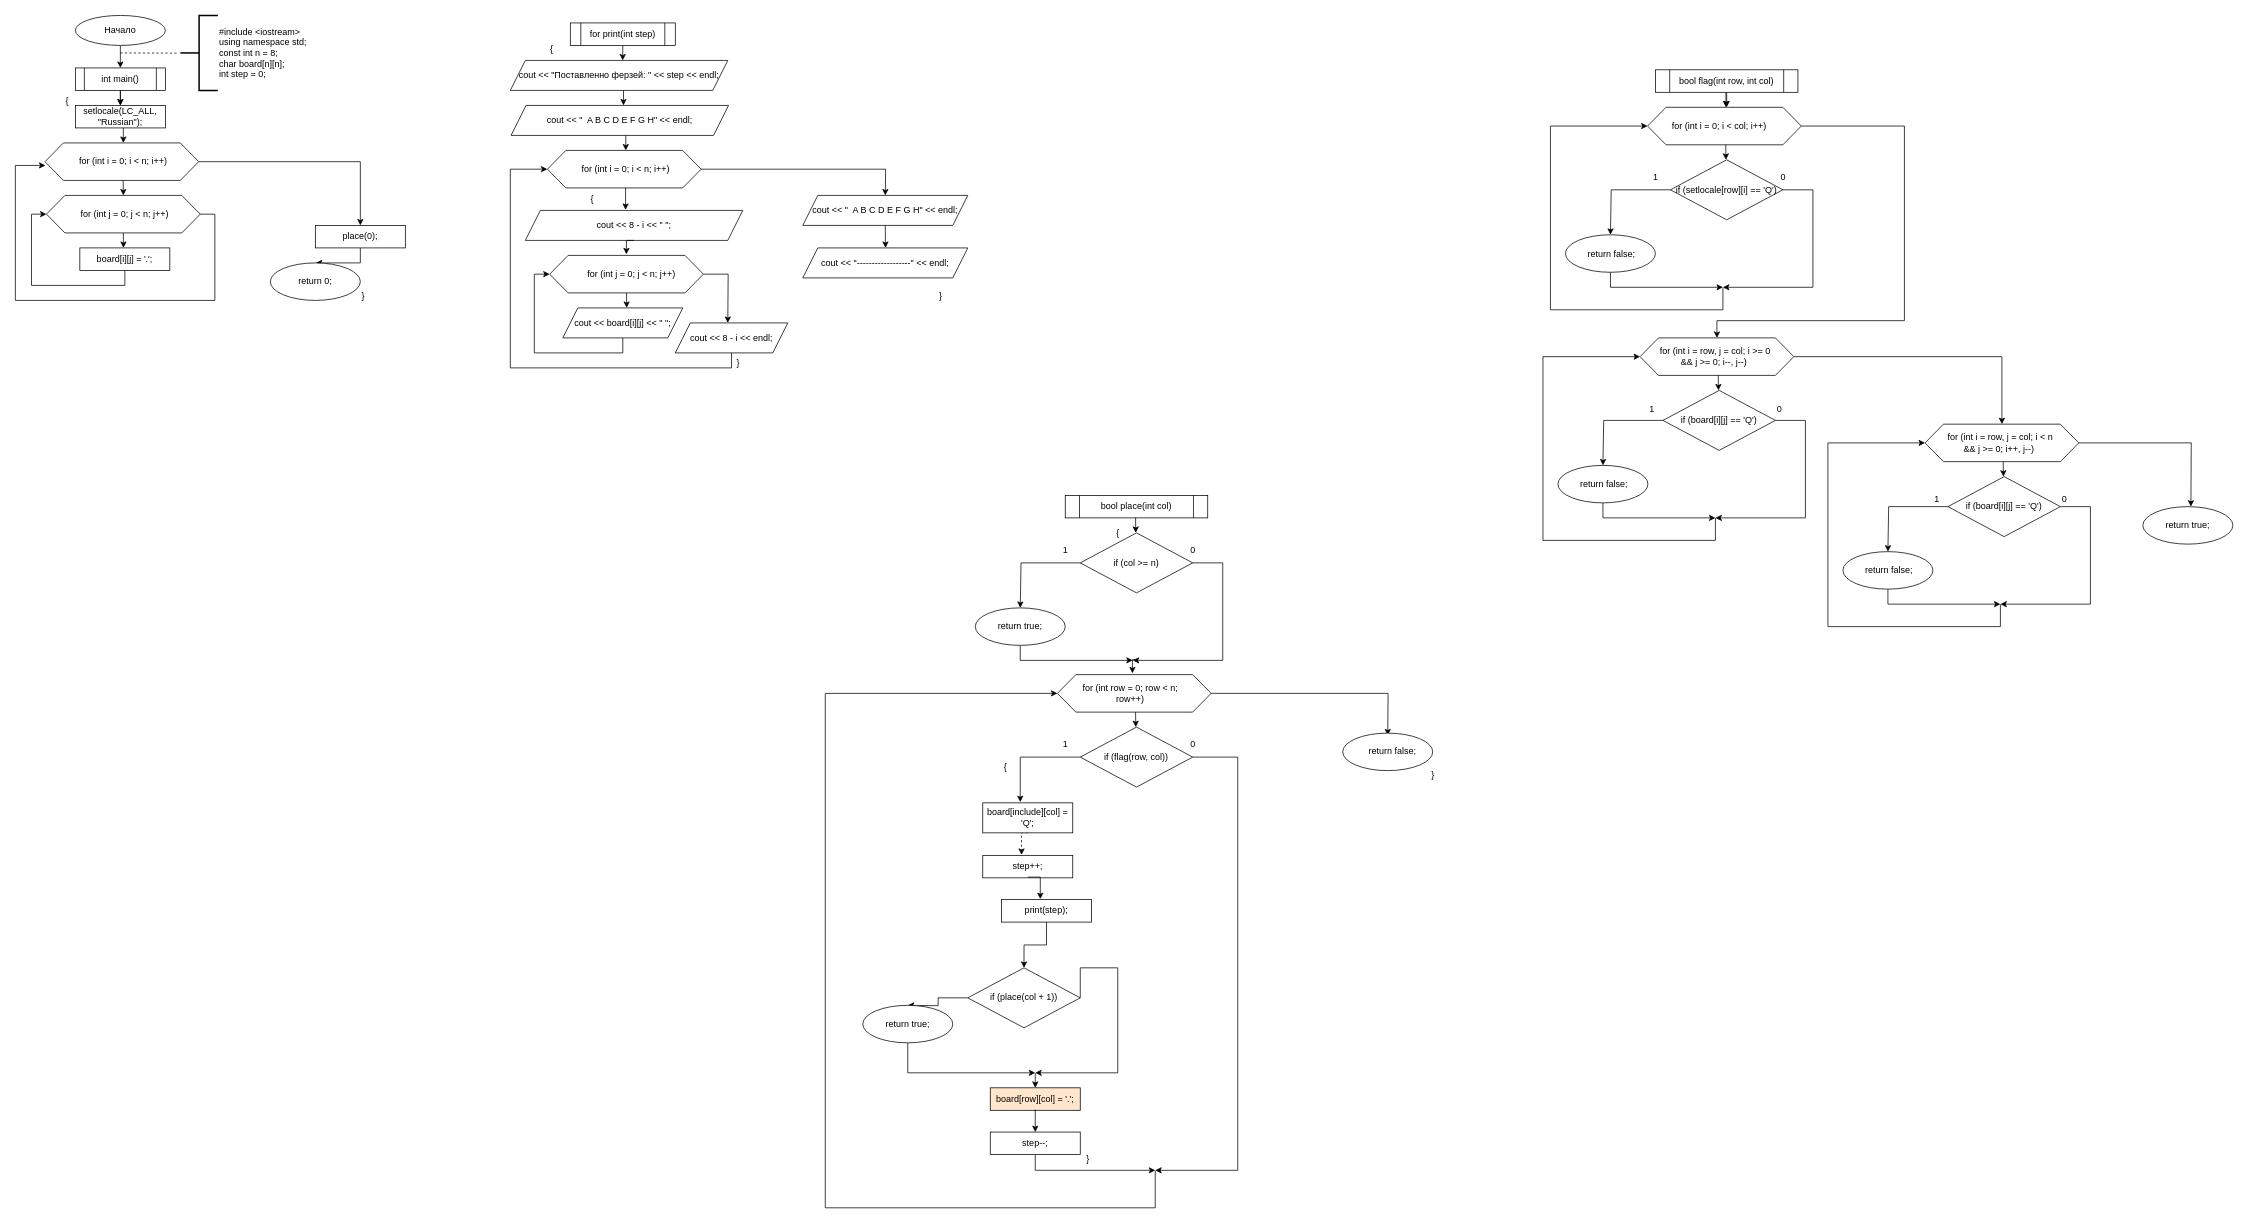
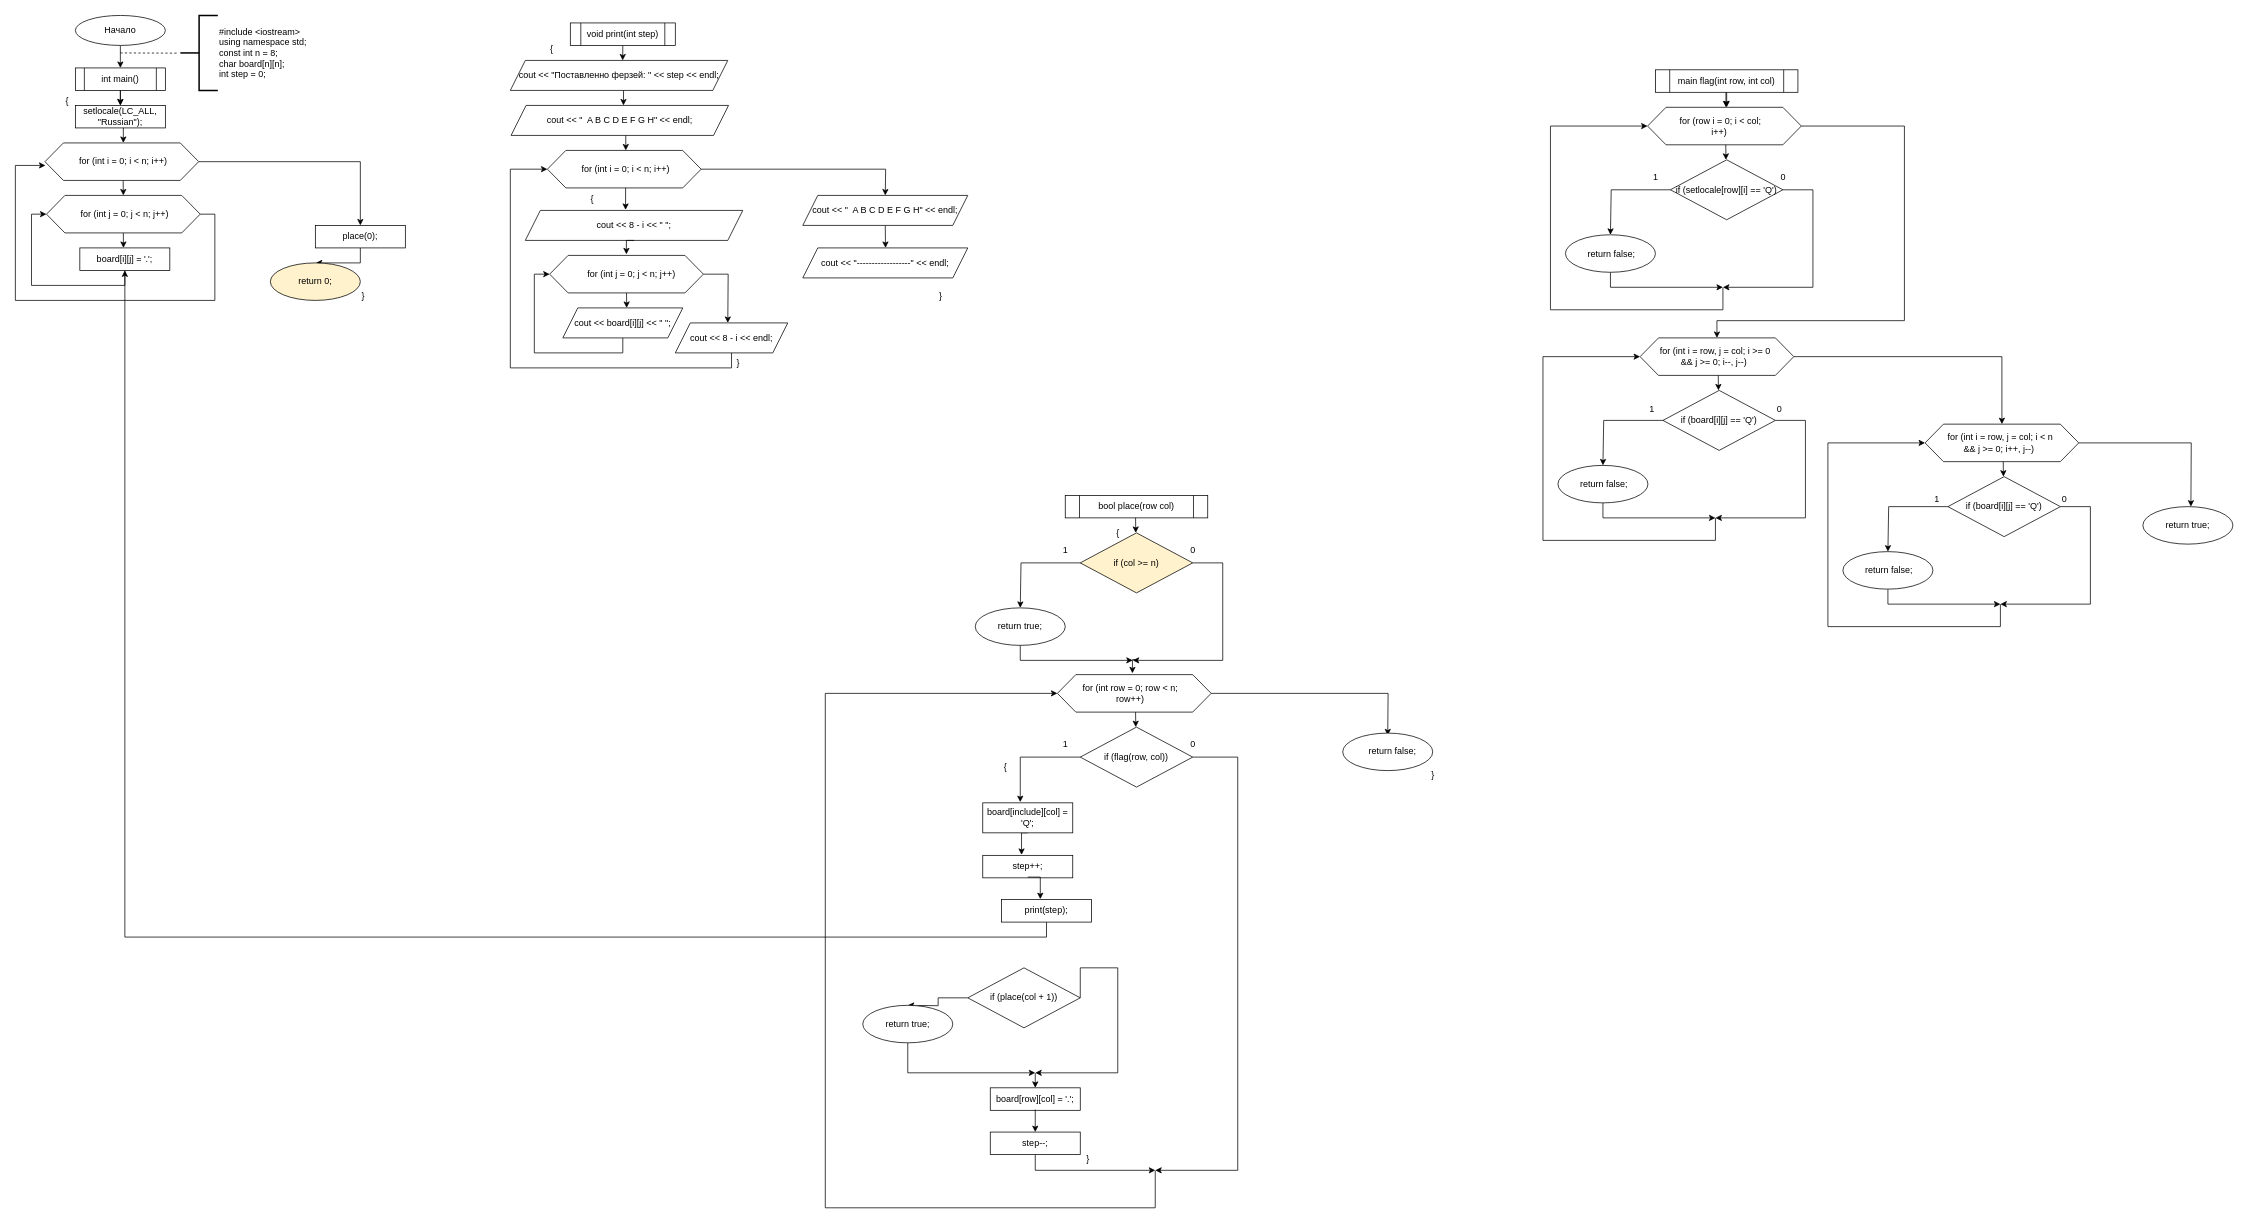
- <mxCell id="27" value="for print(int step)" style="shape=process;whiteSpace=wrap;html=1;backgroundOutline=1;" vertex="1" parent="1"><mxGeometry x="760" y="30" width="140" height="30" as="geometry" /></mxCell>
+ <mxCell id="27" value="void print(int step)" style="shape=process;whiteSpace=wrap;html=1;backgroundOutline=1;" vertex="1" parent="1"><mxGeometry x="760" y="30" width="140" height="30" as="geometry" /></mxCell>
- <mxCell id="54" value="bool flag(int row, int col)" style="shape=process;whiteSpace=wrap;html=1;backgroundOutline=1;" vertex="1" parent="1"><mxGeometry x="2207" y="92.5" width="190" height="30" as="geometry" /></mxCell>
+ <mxCell id="54" value="main flag(int row, int col)" style="shape=process;whiteSpace=wrap;html=1;backgroundOutline=1;" vertex="1" parent="1"><mxGeometry x="2207" y="92.5" width="190" height="30" as="geometry" /></mxCell>
- <mxCell id="59" value="for (int i = 0; i &amp;lt; col; i++)&amp;nbsp;" style="text;html=1;align=center;verticalAlign=middle;whiteSpace=wrap;rounded=0;" vertex="1" parent="1"><mxGeometry x="2227" y="152.5" width="134.02" height="30" as="geometry" /></mxCell>
+ <mxCell id="59" value="for (row i = 0; i &amp;lt; col; i++)&amp;nbsp;" style="text;html=1;align=center;verticalAlign=middle;whiteSpace=wrap;rounded=0;" vertex="1" parent="1"><mxGeometry x="2227" y="152.5" width="134.02" height="30" as="geometry" /></mxCell>
- <mxCell id="23" value="return 0;" style="ellipse;whiteSpace=wrap;html=1;" vertex="1" parent="1"><mxGeometry x="360" y="350" width="120" height="50" as="geometry" /></mxCell>
+ <mxCell id="23" value="return 0;" style="ellipse;whiteSpace=wrap;html=1;fillColor=#fff2cc;" vertex="1" parent="1"><mxGeometry x="360" y="350" width="120" height="50" as="geometry" /></mxCell>
- <mxCell id="93" value="bool place(int col)" style="shape=process;whiteSpace=wrap;html=1;backgroundOutline=1;" vertex="1" parent="1"><mxGeometry x="1420" y="660" width="190" height="30" as="geometry" /></mxCell>
+ <mxCell id="93" value="bool place(row col)" style="shape=process;whiteSpace=wrap;html=1;backgroundOutline=1;" vertex="1" parent="1"><mxGeometry x="1420" y="660" width="190" height="30" as="geometry" /></mxCell>
- <mxCell id="97" value="if (col &amp;gt;= n)" style="rhombus;whiteSpace=wrap;html=1;" vertex="1" parent="1"><mxGeometry x="1440" y="710" width="150" height="80" as="geometry" /></mxCell>
+ <mxCell id="97" value="if (col &amp;gt;= n)" style="rhombus;whiteSpace=wrap;html=1;fillColor=#fff2cc;" vertex="1" parent="1"><mxGeometry x="1440" y="710" width="150" height="80" as="geometry" /></mxCell>
- <mxCell id="112" style="edgeStyle=orthogonalEdgeStyle;rounded=0;orthogonalLoop=1;jettySize=auto;html=1;exitX=0.5;exitY=1;exitDx=0;exitDy=0;entryX=0.431;entryY=-0.021;entryDx=0;entryDy=0;entryPerimeter=0;dashed=1;" edge="1" parent="1" source="113" target="114"><mxGeometry relative="1" as="geometry"><mxPoint x="1370" y="1140" as="targetPoint" /></mxGeometry></mxCell>
+ <mxCell id="112" style="edgeStyle=orthogonalEdgeStyle;rounded=0;orthogonalLoop=1;jettySize=auto;html=1;exitX=0.5;exitY=1;exitDx=0;exitDy=0;entryX=0.431;entryY=-0.021;entryDx=0;entryDy=0;entryPerimeter=0;" edge="1" parent="1" source="113" target="114"><mxGeometry relative="1" as="geometry"><mxPoint x="1370" y="1140" as="targetPoint" /></mxGeometry></mxCell>
- <mxCell id="116" style="edgeStyle=orthogonalEdgeStyle;rounded=0;orthogonalLoop=1;jettySize=auto;html=1;exitX=0.5;exitY=1;exitDx=0;exitDy=0;entryX=0.5;entryY=0;entryDx=0;entryDy=0;" edge="1" parent="1" source="117" target="120"><mxGeometry relative="1" as="geometry" /></mxCell>
+ <mxCell id="116" style="edgeStyle=orthogonalEdgeStyle;rounded=0;orthogonalLoop=1;jettySize=auto;html=1;exitX=0.5;exitY=1;exitDx=0;exitDy=0;" edge="1" parent="1" source="117" target="19"><mxGeometry relative="1" as="geometry" /></mxCell>
- <mxCell id="123" value="board[row][col] = '.';" style="rounded=0;whiteSpace=wrap;html=1;fillColor=#ffe6cc;" vertex="1" parent="1"><mxGeometry x="1320" y="1450" width="120" height="30" as="geometry" /></mxCell>
+ <mxCell id="123" value="board[row][col] = '.';" style="rounded=0;whiteSpace=wrap;html=1;" vertex="1" parent="1"><mxGeometry x="1320" y="1450" width="120" height="30" as="geometry" /></mxCell>
